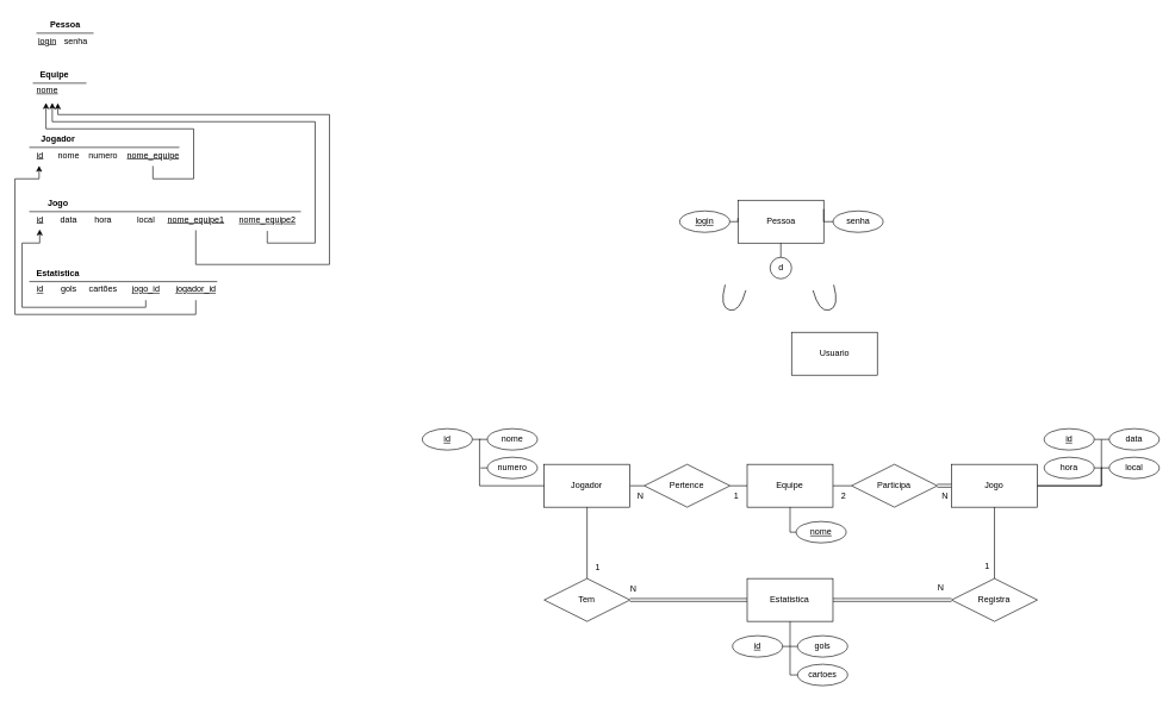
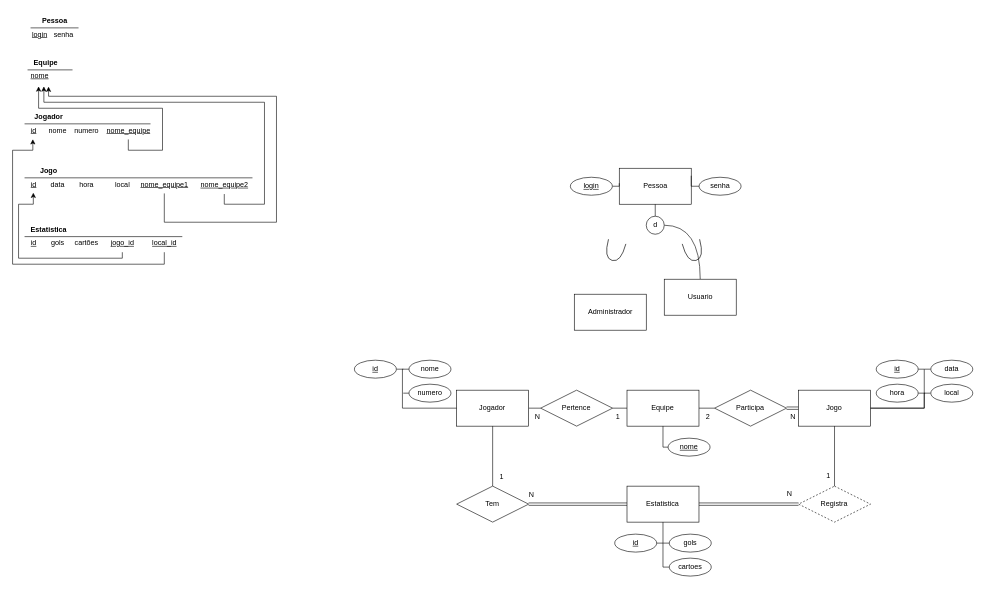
- <mxCell id="67" value="&lt;div&gt;&lt;u&gt;jogador_id&lt;/u&gt;&lt;/div&gt;" style="text;html=1;align=center;verticalAlign=middle;resizable=1;points=[];autosize=1;strokeColor=none;fillColor=none;movable=1;rotatable=1;deletable=1;editable=1;locked=0;connectable=1;" parent="1" vertex="1"><mxGeometry x="233" y="390" width="80" height="30" as="geometry" /></mxCell>
+ <mxCell id="67" value="&lt;div&gt;&lt;u&gt;local_id&lt;/u&gt;&lt;/div&gt;" style="text;html=1;align=center;verticalAlign=middle;resizable=1;points=[];autosize=1;strokeColor=none;fillColor=none;movable=1;rotatable=1;deletable=1;editable=1;locked=0;connectable=1;" parent="1" vertex="1"><mxGeometry x="233" y="390" width="80" height="30" as="geometry" /></mxCell>
+ <mxCell id="43" style="edgeStyle=orthogonalEdgeStyle;rounded=0;orthogonalLoop=1;jettySize=auto;html=1;exitX=1;exitY=0.5;exitDx=0;exitDy=0;endArrow=none;startFill=0;entryX=0.5;entryY=0;entryDx=0;entryDy=0;curved=1;" parent="1" source="44" target="45" edge="1"><mxGeometry relative="1" as="geometry"><mxPoint x="1192.5" y="490" as="targetPoint" /></mxGeometry></mxCell>
+ <mxCell id="46" value="Administrador" style="rounded=0;whiteSpace=wrap;html=1;" parent="1" vertex="1"><mxGeometry x="956.5" y="490" width="120" height="60" as="geometry" /></mxCell>
- <mxCell id="13" value="Registra" style="rhombus;whiteSpace=wrap;html=1;" parent="1" vertex="1"><mxGeometry x="1330.41" y="810" width="120" height="60" as="geometry" /></mxCell>
+ <mxCell id="13" value="Registra" style="rhombus;whiteSpace=wrap;html=1;dashed=1;" parent="1" vertex="1"><mxGeometry x="1330.41" y="810" width="120" height="60" as="geometry" /></mxCell>
